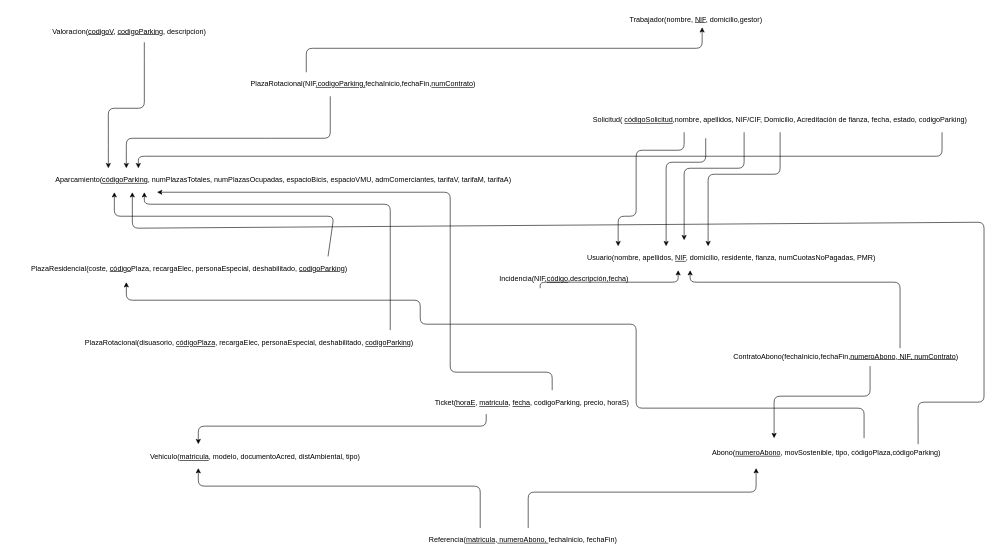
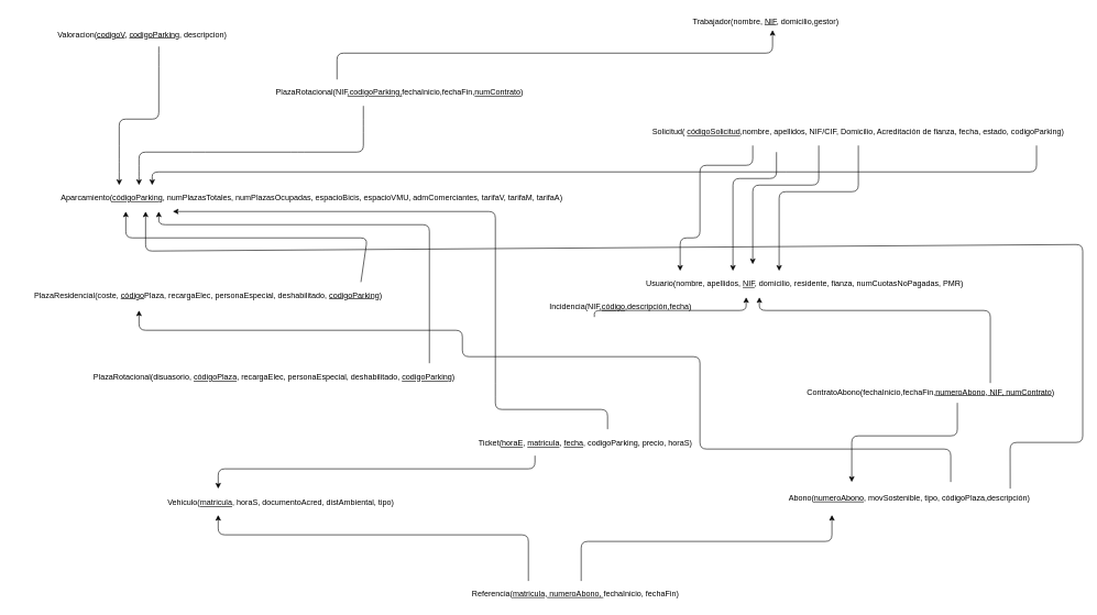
- <mxCell id="12" value="&lt;p style=&quot;margin-bottom: 0cm ; line-height: 100%&quot;&gt;&lt;span style=&quot;text-decoration: none&quot;&gt;Vehiculo(&lt;/span&gt;&lt;u&gt;matricula&lt;/u&gt;&lt;span style=&quot;text-decoration: none&quot;&gt;, modelo, documentoAcred, distAmbiental, tipo&lt;/span&gt;&lt;span style=&quot;text-decoration: none&quot;&gt;)&lt;/span&gt;&lt;/p&gt;" style="text;html=1;strokeColor=none;fillColor=none;align=center;verticalAlign=middle;whiteSpace=wrap;rounded=0;" parent="1" vertex="1"><mxGeometry x="230" y="750" width="390" height="10" as="geometry" /></mxCell>
+ <mxCell id="12" value="&lt;p style=&quot;margin-bottom: 0cm ; line-height: 100%&quot;&gt;&lt;span style=&quot;text-decoration: none&quot;&gt;Vehiculo(&lt;/span&gt;&lt;u&gt;matricula&lt;/u&gt;&lt;span style=&quot;text-decoration: none&quot;&gt;, horaS, documentoAcred, distAmbiental, tipo&lt;/span&gt;&lt;span style=&quot;text-decoration: none&quot;&gt;)&lt;/span&gt;&lt;/p&gt;" style="text;html=1;strokeColor=none;fillColor=none;align=center;verticalAlign=middle;whiteSpace=wrap;rounded=0;" parent="1" vertex="1"><mxGeometry x="230" y="750" width="390" height="10" as="geometry" /></mxCell>
- <mxCell id="4" value="&lt;div align=&quot;left&quot;&gt;&lt;span style=&quot;text-decoration: none&quot;&gt;Abono(&lt;/span&gt;&lt;u&gt;numeroAbono&lt;/u&gt;&lt;span style=&quot;text-decoration: none&quot;&gt;, movSostenible, tipo, códigoPlaza,códigoParking)&lt;/span&gt;&lt;/div&gt;" style="text;html=1;strokeColor=none;fillColor=none;align=center;verticalAlign=middle;whiteSpace=wrap;rounded=0;" parent="1" vertex="1"><mxGeometry x="1174" y="740" width="407" height="30" as="geometry" /></mxCell>
+ <mxCell id="4" value="&lt;div align=&quot;left&quot;&gt;&lt;span style=&quot;text-decoration: none&quot;&gt;Abono(&lt;/span&gt;&lt;u&gt;numeroAbono&lt;/u&gt;&lt;span style=&quot;text-decoration: none&quot;&gt;, movSostenible, tipo, códigoPlaza,descripción)&lt;/span&gt;&lt;/div&gt;" style="text;html=1;strokeColor=none;fillColor=none;align=center;verticalAlign=middle;whiteSpace=wrap;rounded=0;" parent="1" vertex="1"><mxGeometry x="1174" y="740" width="407" height="30" as="geometry" /></mxCell>
